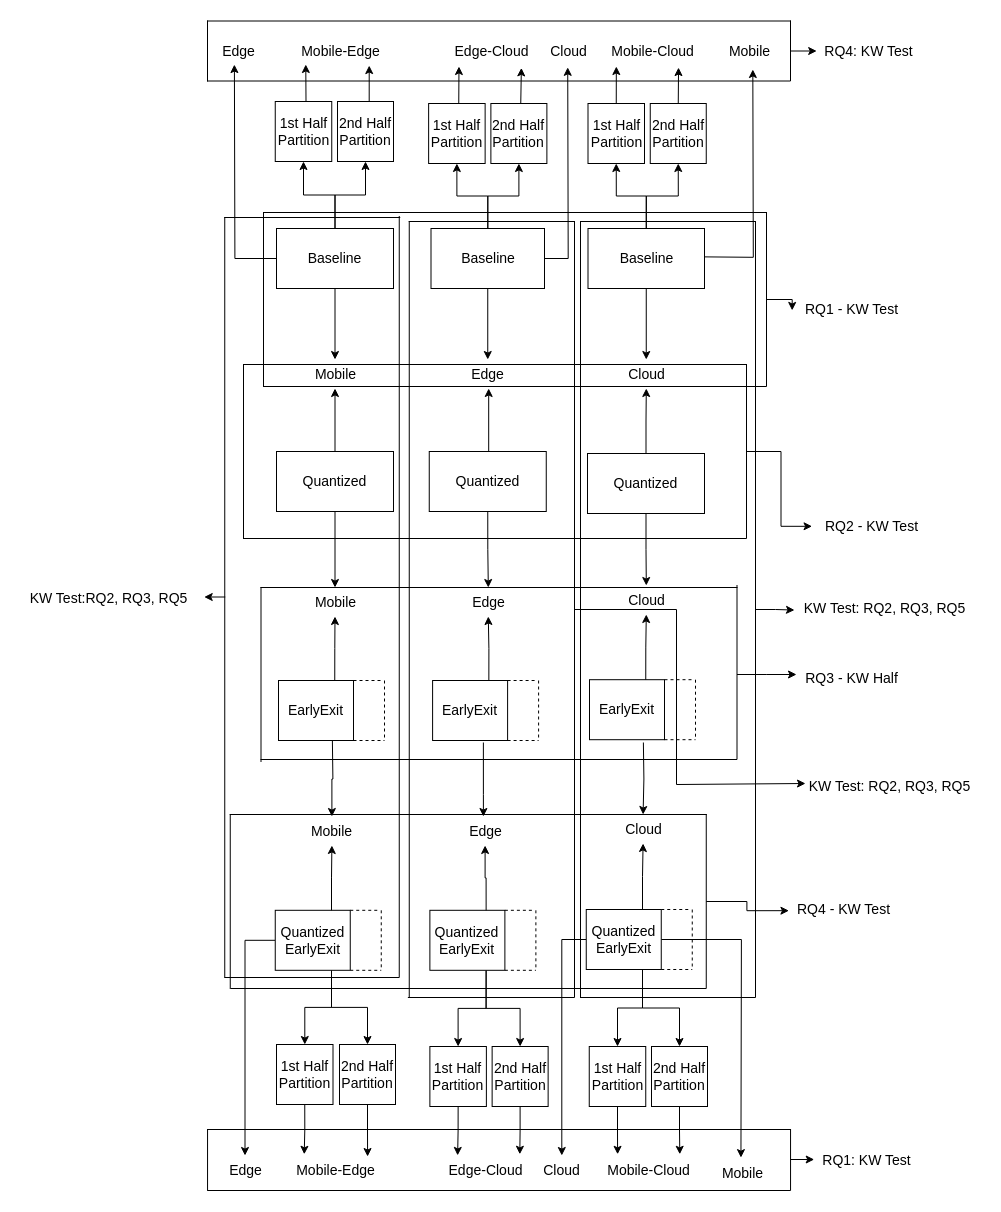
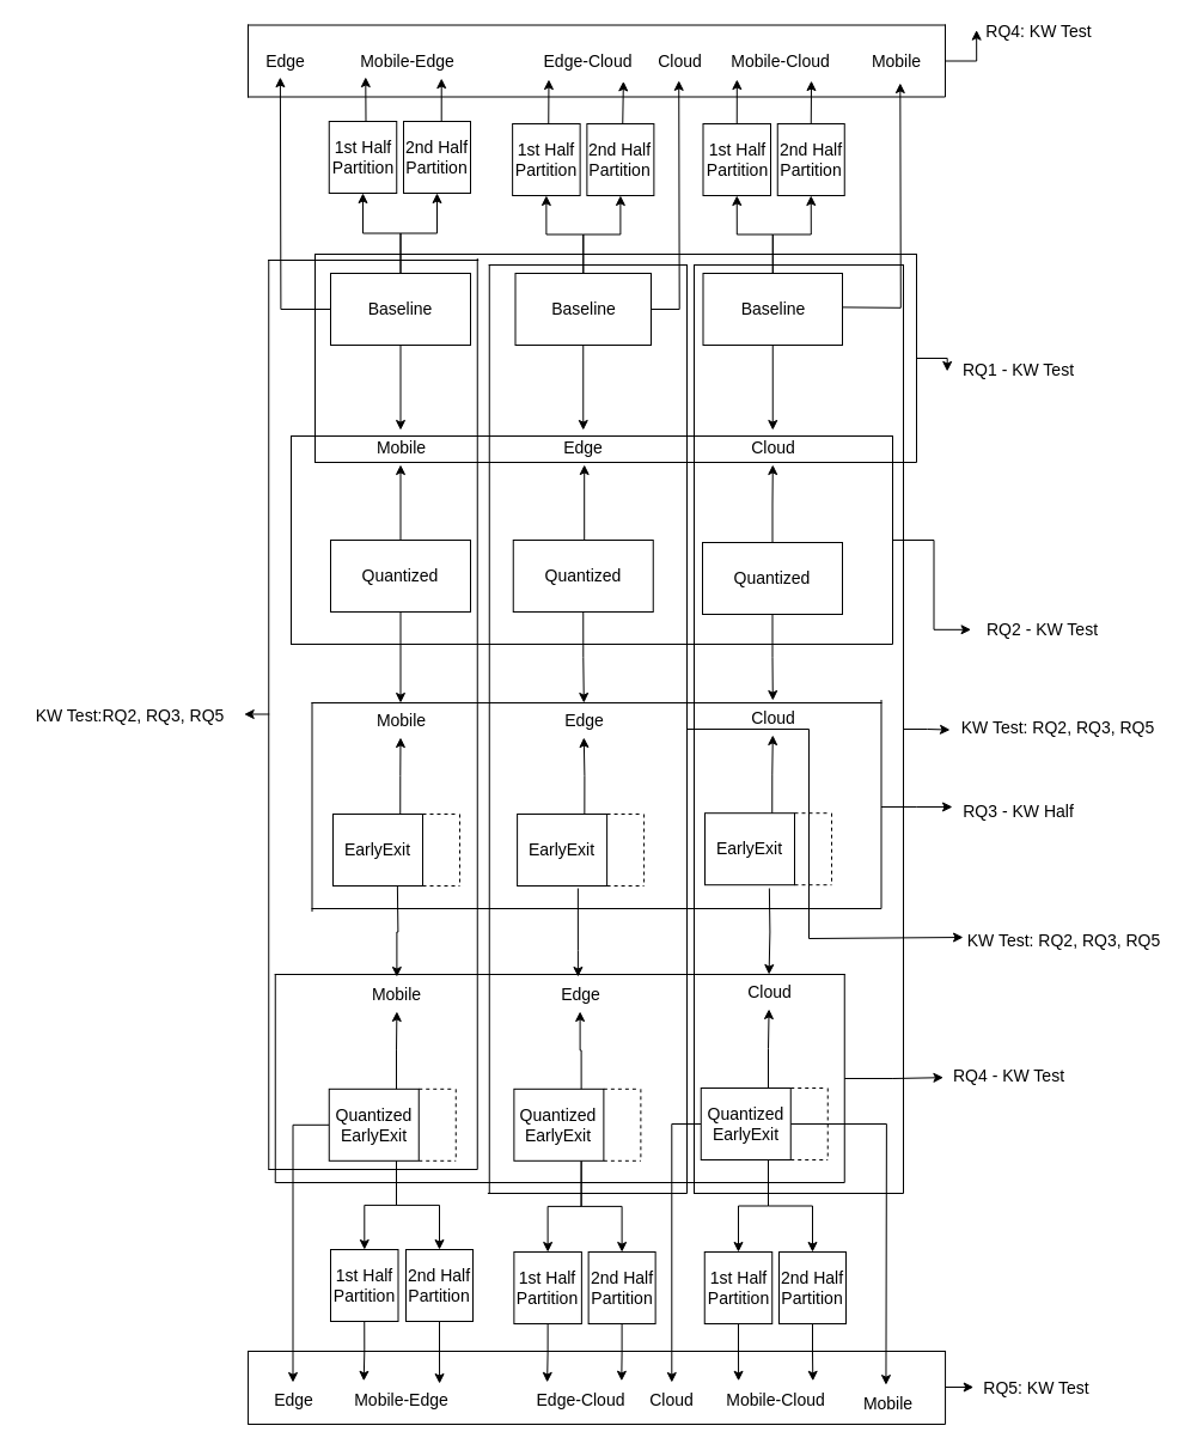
- <mxCell id="122" value="&lt;font style=&quot;font-size: 14px;&quot;&gt;RQ4: KW Test&lt;/font&gt;" style="text;html=1;align=center;verticalAlign=middle;resizable=0;points=[];autosize=1;strokeColor=none;fillColor=none;fontSize=12;fontFamily=Helvetica;fontColor=default;" vertex="1" parent="1"><mxGeometry x="815" y="36" width="106" height="29" as="geometry" /></mxCell>
+ <mxCell id="122" value="&lt;font style=&quot;font-size: 14px;&quot;&gt;RQ4: KW Test&lt;/font&gt;" style="text;html=1;align=center;verticalAlign=middle;resizable=0;points=[];autosize=1;strokeColor=none;fillColor=none;fontSize=12;fontFamily=Helvetica;fontColor=default;" vertex="1" parent="1"><mxGeometry x="815" y="11" width="106" height="29" as="geometry" /></mxCell>
- <mxCell id="127" value="&lt;font style=&quot;font-size: 14px;&quot;&gt;RQ4 - KW Test&lt;/font&gt;" style="text;html=1;align=center;verticalAlign=middle;resizable=0;points=[];autosize=1;strokeColor=none;fillColor=none;fontSize=12;fontFamily=Helvetica;fontColor=default;" vertex="1" parent="1"><mxGeometry x="787" y="894" width="111" height="29" as="geometry" /></mxCell>
+ <mxCell id="127" value="&lt;font style=&quot;font-size: 14px;&quot;&gt;RQ4 - KW Test&lt;/font&gt;" style="text;html=1;align=center;verticalAlign=middle;resizable=0;points=[];autosize=1;strokeColor=none;fillColor=none;fontSize=12;fontFamily=Helvetica;fontColor=default;" vertex="1" parent="1"><mxGeometry x="787" y="884" width="111" height="29" as="geometry" /></mxCell>
- <mxCell id="137" value="&lt;font style=&quot;font-size: 14px;&quot;&gt;RQ1: KW Test&lt;/font&gt;" style="text;html=1;align=center;verticalAlign=middle;resizable=0;points=[];autosize=1;strokeColor=none;fillColor=none;fontSize=12;fontFamily=Helvetica;fontColor=default;" vertex="1" parent="1"><mxGeometry x="812.5" y="1145.5" width="106" height="29" as="geometry" /></mxCell>
+ <mxCell id="137" value="&lt;font style=&quot;font-size: 14px;&quot;&gt;RQ5: KW Test&lt;/font&gt;" style="text;html=1;align=center;verticalAlign=middle;resizable=0;points=[];autosize=1;strokeColor=none;fillColor=none;fontSize=12;fontFamily=Helvetica;fontColor=default;" vertex="1" parent="1"><mxGeometry x="812.5" y="1145.5" width="106" height="29" as="geometry" /></mxCell>
